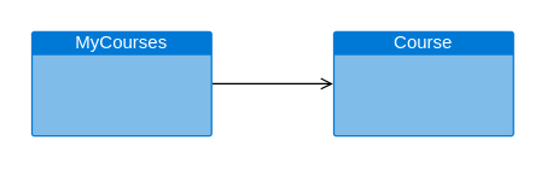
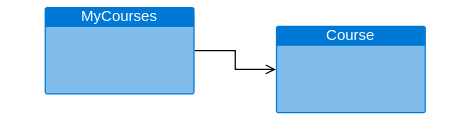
- <mxCell id="3" value="MyCourses" style="html=1;whiteSpace=wrap;strokeColor=none;fillColor=#0079D6;labelPosition=center;verticalLabelPosition=middle;verticalAlign=top;align=center;fontSize=12;outlineConnect=0;spacingTop=-6;fontColor=#FFFFFF;sketch=0;shape=mxgraph.sitemap.page;" vertex="1" parent="1"><mxGeometry x="20" y="20" width="120" height="70" as="geometry" /></mxCell>
+ <mxCell id="3" value="MyCourses" style="html=1;whiteSpace=wrap;strokeColor=none;fillColor=#0079D6;labelPosition=center;verticalLabelPosition=middle;verticalAlign=top;align=center;fontSize=12;outlineConnect=0;spacingTop=-6;fontColor=#FFFFFF;sketch=0;shape=mxgraph.sitemap.page;" vertex="1" parent="1"><mxGeometry x="35" y="5" width="120" height="70" as="geometry" /></mxCell>
